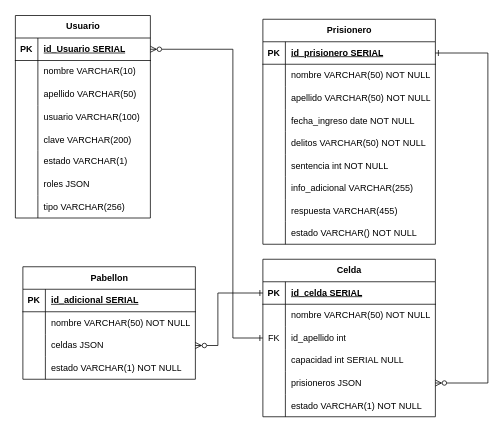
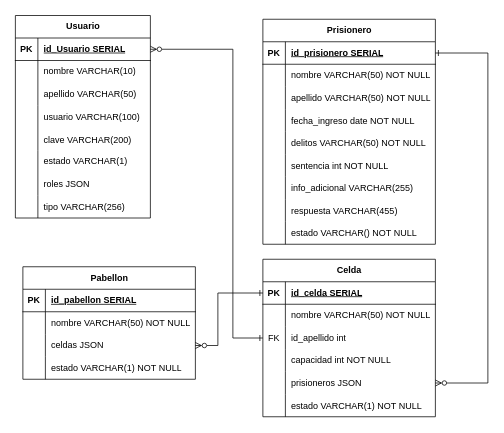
- <mxCell id="53" value="id_adicional SERIAL" style="shape=partialRectangle;connectable=0;fillColor=none;top=0;left=0;bottom=0;right=0;align=left;spacingLeft=6;fontStyle=5;overflow=hidden;whiteSpace=wrap;html=1;" parent="51" vertex="1"><mxGeometry x="30" width="200" height="30" as="geometry"><mxRectangle width="200" height="30" as="alternateBounds" /></mxGeometry></mxCell>
+ <mxCell id="53" value="id_pabellon SERIAL" style="shape=partialRectangle;connectable=0;fillColor=none;top=0;left=0;bottom=0;right=0;align=left;spacingLeft=6;fontStyle=5;overflow=hidden;whiteSpace=wrap;html=1;" parent="51" vertex="1"><mxGeometry x="30" width="200" height="30" as="geometry"><mxRectangle width="200" height="30" as="alternateBounds" /></mxGeometry></mxCell>
- <mxCell id="43" value="capacidad int SERIAL NULL" style="shape=partialRectangle;connectable=0;fillColor=none;top=0;left=0;bottom=0;right=0;align=left;spacingLeft=6;overflow=hidden;whiteSpace=wrap;html=1;" parent="41" vertex="1"><mxGeometry x="30" width="200" height="30" as="geometry"><mxRectangle width="200" height="30" as="alternateBounds" /></mxGeometry></mxCell>
+ <mxCell id="43" value="capacidad int NOT NULL" style="shape=partialRectangle;connectable=0;fillColor=none;top=0;left=0;bottom=0;right=0;align=left;spacingLeft=6;overflow=hidden;whiteSpace=wrap;html=1;" parent="41" vertex="1"><mxGeometry x="30" width="200" height="30" as="geometry"><mxRectangle width="200" height="30" as="alternateBounds" /></mxGeometry></mxCell>
